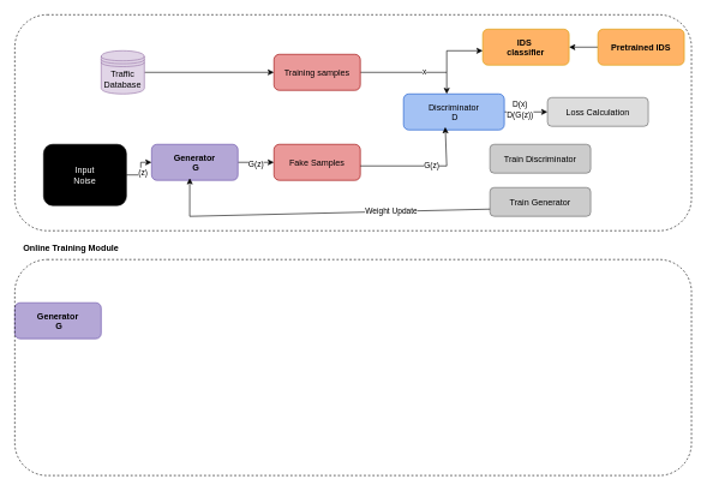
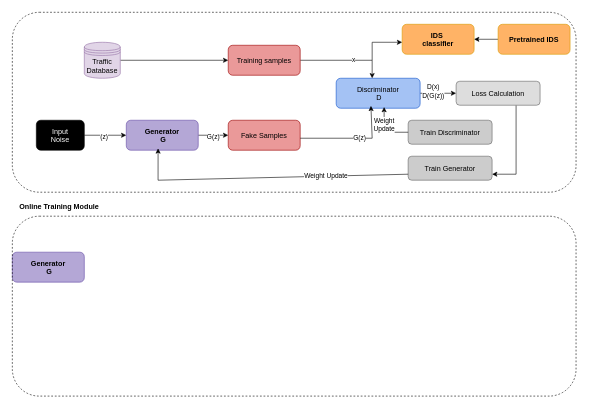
+ <mxCell id="31" value="" style="endArrow=classic;html=1;rounded=0;entryX=0.571;entryY=0.96;entryDx=0;entryDy=0;entryPerimeter=0;exitX=0;exitY=0.5;exitDx=0;exitDy=0;" edge="1" parent="1" source="22" target="14"><mxGeometry width="50" height="50" relative="1" as="geometry"><mxPoint x="620" y="250" as="sourcePoint" /><mxPoint x="670" y="200" as="targetPoint" /><Array as="points"><mxPoint x="640" y="220" /></Array></mxGeometry></mxCell>
+ <mxCell id="32" value="Weight&lt;div&gt;Update&lt;/div&gt;" style="edgeLabel;html=1;align=center;verticalAlign=middle;resizable=0;points=[];" vertex="1" connectable="0" parent="31"><mxGeometry x="0.293" relative="1" as="geometry"><mxPoint as="offset" /></mxGeometry></mxCell>
- <mxCell id="7" value="Input&#10;Noise" style="rounded=1;fillColor=#000000;fontColor=#ffffff;" vertex="1" parent="1"><mxGeometry x="60" y="200" width="115" height="85" as="geometry" /></mxCell>
+ <mxCell id="7" value="Input&#10;Noise" style="rounded=1;fillColor=#000000;fontColor=#ffffff;" vertex="1" parent="1"><mxGeometry x="60" y="200" width="80" height="50" as="geometry" /></mxCell>
+ <mxCell id="24" value="" style="edgeStyle=orthogonalEdgeStyle;rounded=0;orthogonalLoop=1;jettySize=auto;html=1;" edge="1" parent="1" source="25" target="23"><mxGeometry relative="1" as="geometry"><Array as="points"><mxPoint x="860" y="290" /></Array></mxGeometry></mxCell>
